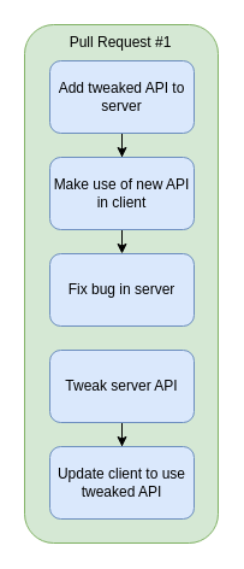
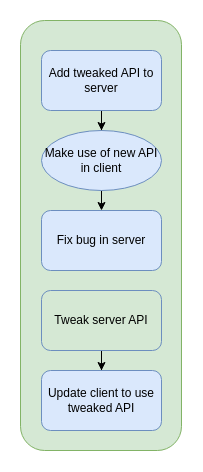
- <mxCell id="11" value="Pull Request #1" style="text;html=1;strokeColor=none;fillColor=none;align=center;verticalAlign=middle;whiteSpace=wrap;rounded=0;" vertex="1" parent="1"><mxGeometry x="40" y="20" width="120" height="30" as="geometry" /></mxCell>
- <mxCell id="6" value="Make use of new API in client" style="rounded=1;whiteSpace=wrap;html=1;fillColor=#dae8fc;strokeColor=#6c8ebf;" vertex="1" parent="1"><mxGeometry x="41" y="130" width="120" height="60" as="geometry" /></mxCell>
+ <mxCell id="6" value="Make use of new API in client" style="ellipse;whiteSpace=wrap;html=1;fillColor=#dae8fc;strokeColor=#6c8ebf;" vertex="1" parent="1"><mxGeometry x="41" y="130" width="120" height="60" as="geometry" /></mxCell>
- <mxCell id="9" value="Tweak server API" style="rounded=1;whiteSpace=wrap;html=1;fillColor=#dae8fc;strokeColor=#6c8ebf;" vertex="1" parent="1"><mxGeometry x="41" y="290" width="120" height="60" as="geometry" /></mxCell>
+ <mxCell id="9" value="Tweak server API" style="rounded=1;whiteSpace=wrap;html=1;fillColor=#d5e8d4;strokeColor=#6c8ebf;" vertex="1" parent="1"><mxGeometry x="41" y="290" width="120" height="60" as="geometry" /></mxCell>
